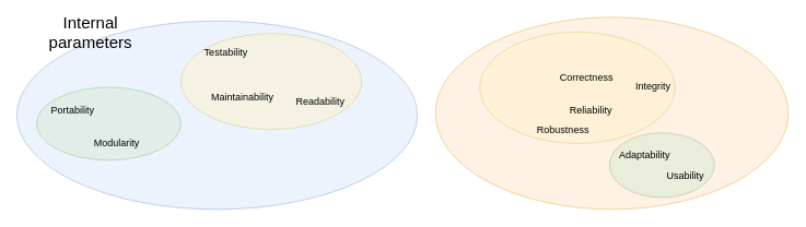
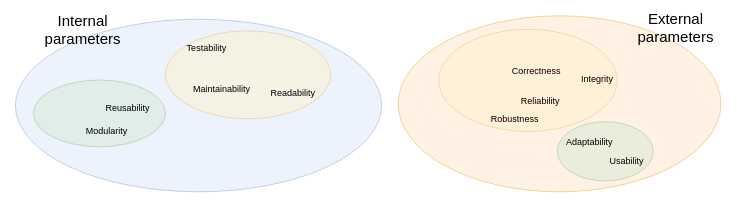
+ <mxCell id="9" value="External parameters" style="text;html=1;strokeColor=none;fillColor=none;align=center;verticalAlign=middle;whiteSpace=wrap;rounded=0;shadow=0;fontSize=20;" parent="1" vertex="1"><mxGeometry x="860" y="20.5" width="80" height="30" as="geometry" /></mxCell>
- <mxCell id="21" value="Portability" style="text;whiteSpace=wrap;html=1;" vertex="1" parent="1"><mxGeometry x="60" y="120" width="80" height="30" as="geometry" /></mxCell>
+ <mxCell id="11" value="Reusability" style="text;html=1;strokeColor=none;fillColor=none;align=center;verticalAlign=middle;whiteSpace=wrap;rounded=0;" vertex="1" parent="1"><mxGeometry x="150" y="134" width="40" height="20" as="geometry" /></mxCell>
